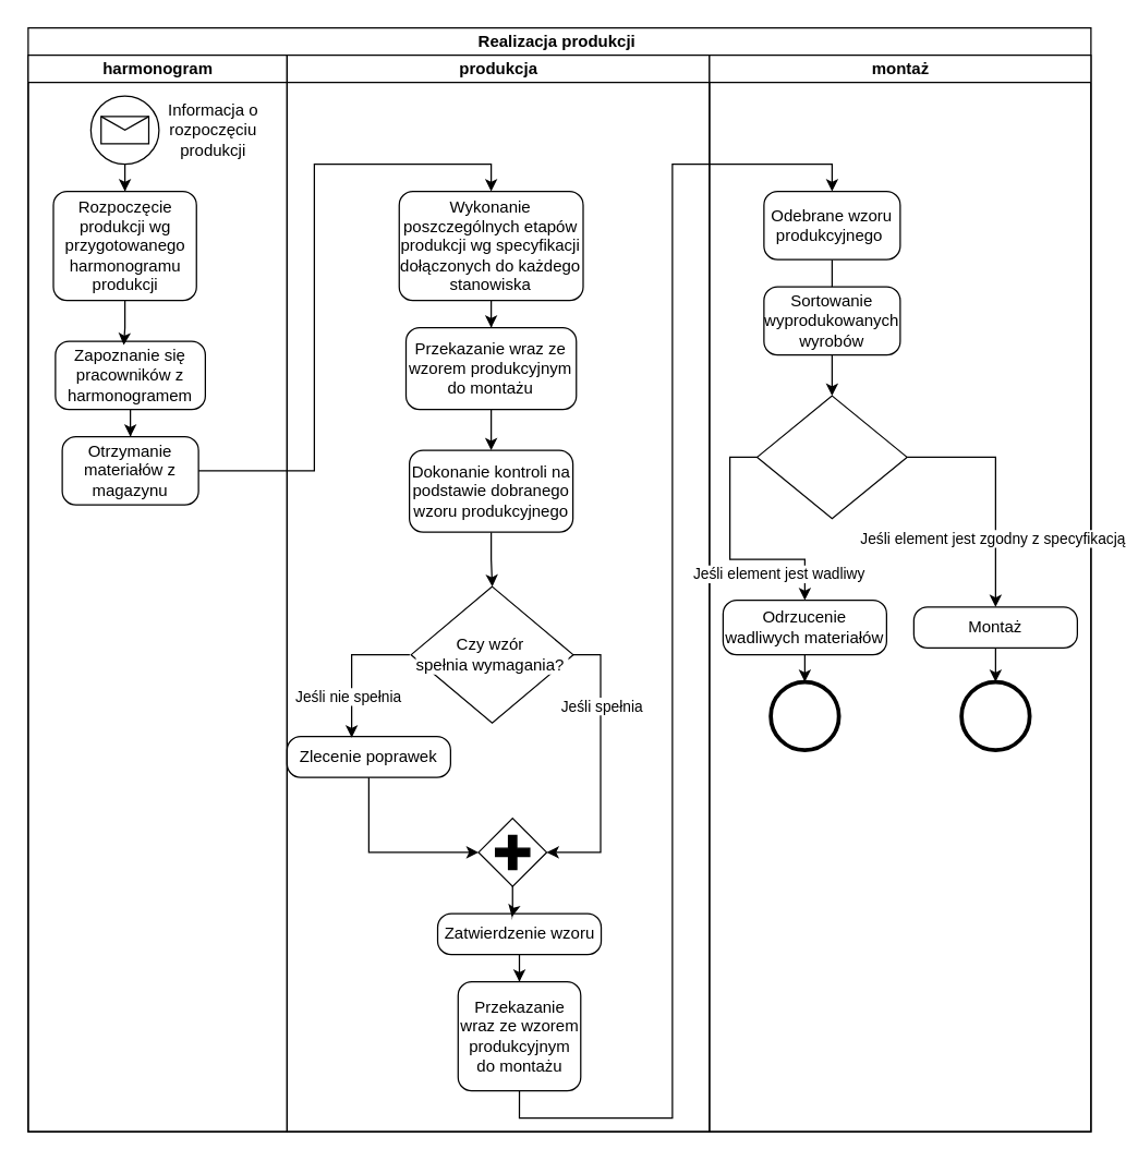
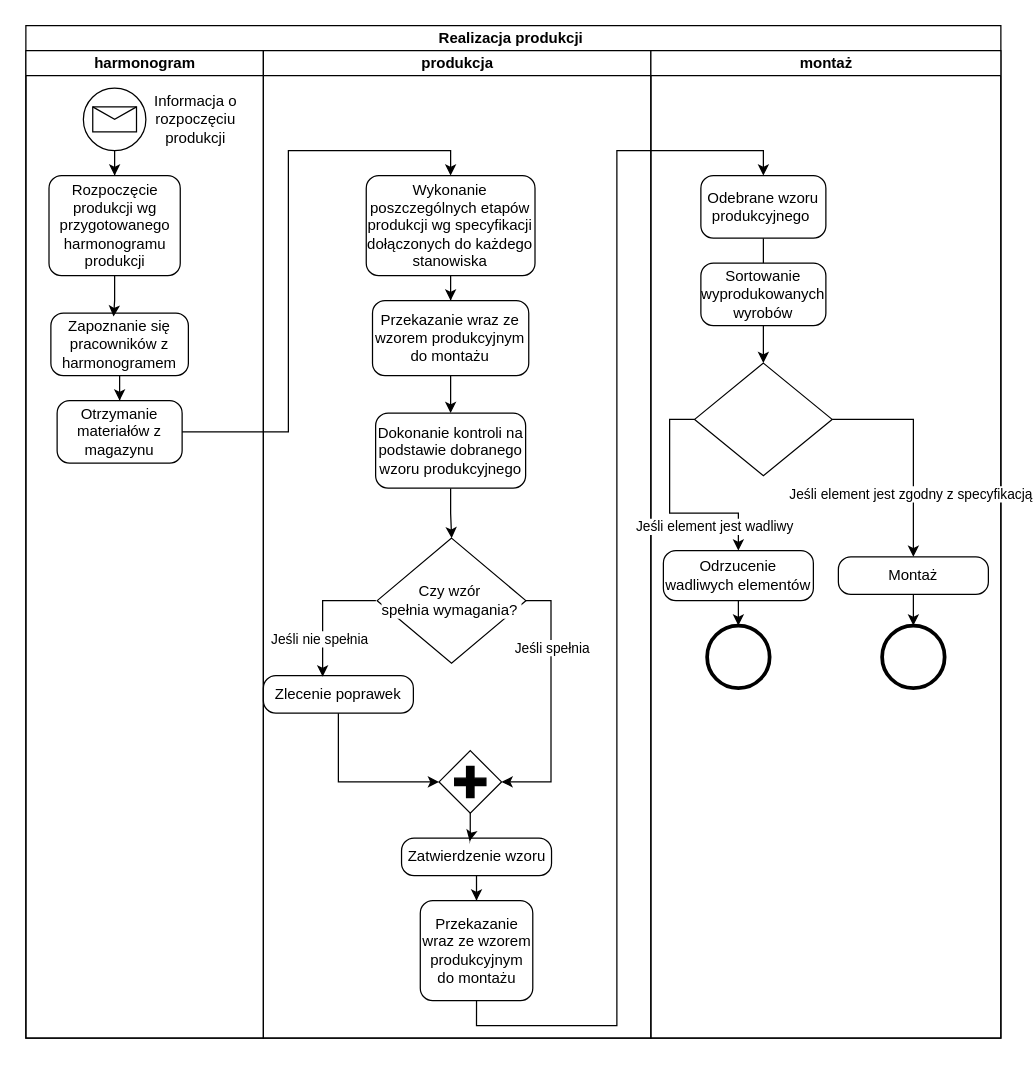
- <mxCell id="43" value="Odrzucenie wadliwych materiałów" style="points=[[0.25,0,0],[0.5,0,0],[0.75,0,0],[1,0.25,0],[1,0.5,0],[1,0.75,0],[0.75,1,0],[0.5,1,0],[0.25,1,0],[0,0.75,0],[0,0.5,0],[0,0.25,0]];shape=mxgraph.bpmn.task;whiteSpace=wrap;rectStyle=rounded;size=10;html=1;container=1;expand=0;collapsible=0;taskMarker=abstract;" vertex="1" parent="34"><mxGeometry x="10" y="400" width="120" height="40" as="geometry" /></mxCell>
+ <mxCell id="43" value="Odrzucenie wadliwych elementów" style="points=[[0.25,0,0],[0.5,0,0],[0.75,0,0],[1,0.25,0],[1,0.5,0],[1,0.75,0],[0.75,1,0],[0.5,1,0],[0.25,1,0],[0,0.75,0],[0,0.5,0],[0,0.25,0]];shape=mxgraph.bpmn.task;whiteSpace=wrap;rectStyle=rounded;size=10;html=1;container=1;expand=0;collapsible=0;taskMarker=abstract;" vertex="1" parent="34"><mxGeometry x="10" y="400" width="120" height="40" as="geometry" /></mxCell>
